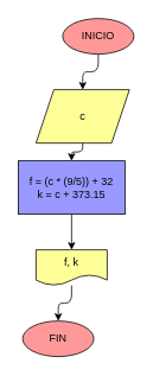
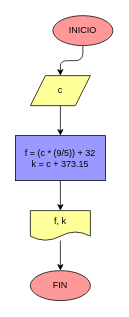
- <mxCell id="5" value="c" style="shape=parallelogram;perimeter=parallelogramPerimeter;whiteSpace=wrap;html=1;fixedSize=1;fillColor=#FFFF99;strokeColor=#000000;sketch=0;fontColor=#000000;" parent="1" vertex="1"><mxGeometry x="40" y="100" width="105" height="60" as="geometry" /></mxCell>
+ <mxCell id="5" value="c" style="shape=parallelogram;perimeter=parallelogramPerimeter;whiteSpace=wrap;html=1;fixedSize=1;fillColor=#FFFF99;strokeColor=#000000;sketch=0;fontColor=#000000;" parent="1" vertex="1"><mxGeometry x="40" y="100" width="80" height="40" as="geometry" /></mxCell>
- <mxCell id="10" value="FIN" style="ellipse;whiteSpace=wrap;html=1;fillColor=#FF9999;strokeColor=#000000;sketch=0;fontColor=#000000;" parent="1" vertex="1"><mxGeometry x="25" y="360" width="80" height="40" as="geometry" /></mxCell>
+ <mxCell id="10" value="FIN" style="ellipse;whiteSpace=wrap;html=1;fillColor=#FF9999;strokeColor=#000000;sketch=0;fontColor=#000000;" parent="1" vertex="1"><mxGeometry x="40" y="360" width="80" height="40" as="geometry" /></mxCell>
